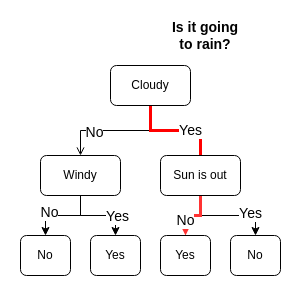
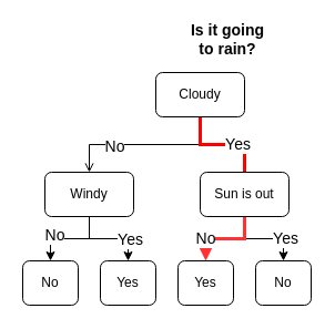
- <mxCell id="6" value="Cloudy" style="rounded=1;whiteSpace=wrap;html=1;" parent="1" vertex="1"><mxGeometry x="110" y="65" width="80" height="40" as="geometry" /></mxCell>
+ <mxCell id="6" value="Cloudy" style="rounded=1;whiteSpace=wrap;html=1;" parent="1" vertex="1"><mxGeometry x="140" y="65" width="80" height="40" as="geometry" /></mxCell>
- <mxCell id="12" value="Sun is out" style="rounded=1;whiteSpace=wrap;html=1;" vertex="1" parent="1"><mxGeometry x="160" y="155" width="80" height="40" as="geometry" /></mxCell>
+ <mxCell id="12" value="Sun is out" style="rounded=1;whiteSpace=wrap;html=1;" vertex="1" parent="1"><mxGeometry x="180" y="155" width="80" height="40" as="geometry" /></mxCell>
